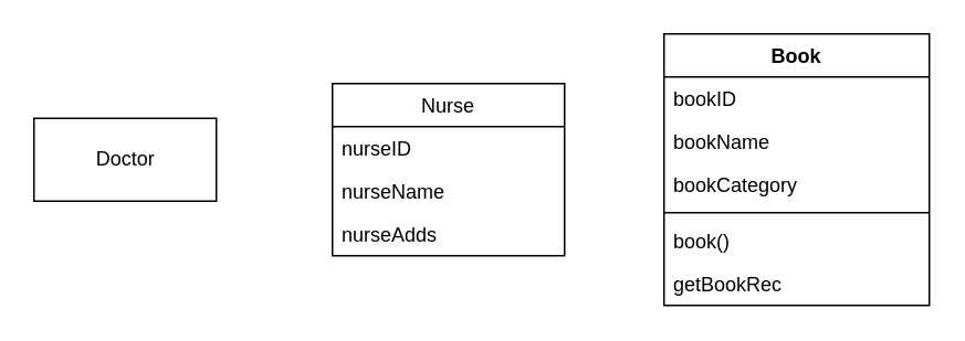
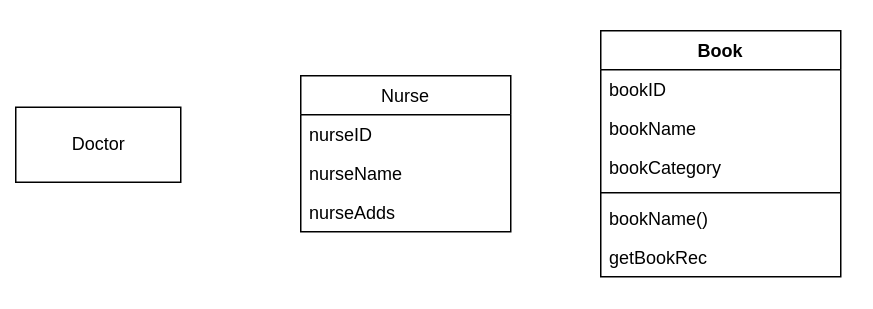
- <mxCell id="9" value="Doctor" style="html=1;" vertex="1" parent="1"><mxGeometry x="20" y="71" width="110" height="50" as="geometry" /></mxCell>
+ <mxCell id="9" value="Doctor" style="html=1;" vertex="1" parent="1"><mxGeometry x="10" y="71" width="110" height="50" as="geometry" /></mxCell>
- <mxCell id="7" value="book()" style="text;strokeColor=none;fillColor=none;align=left;verticalAlign=top;spacingLeft=4;spacingRight=4;overflow=hidden;rotatable=0;points=[[0,0.5],[1,0.5]];portConstraint=eastwest;" parent="2" vertex="1"><mxGeometry y="112" width="160" height="26" as="geometry" /></mxCell>
+ <mxCell id="7" value="bookName()" style="text;strokeColor=none;fillColor=none;align=left;verticalAlign=top;spacingLeft=4;spacingRight=4;overflow=hidden;rotatable=0;points=[[0,0.5],[1,0.5]];portConstraint=eastwest;" parent="2" vertex="1"><mxGeometry y="112" width="160" height="26" as="geometry" /></mxCell>
